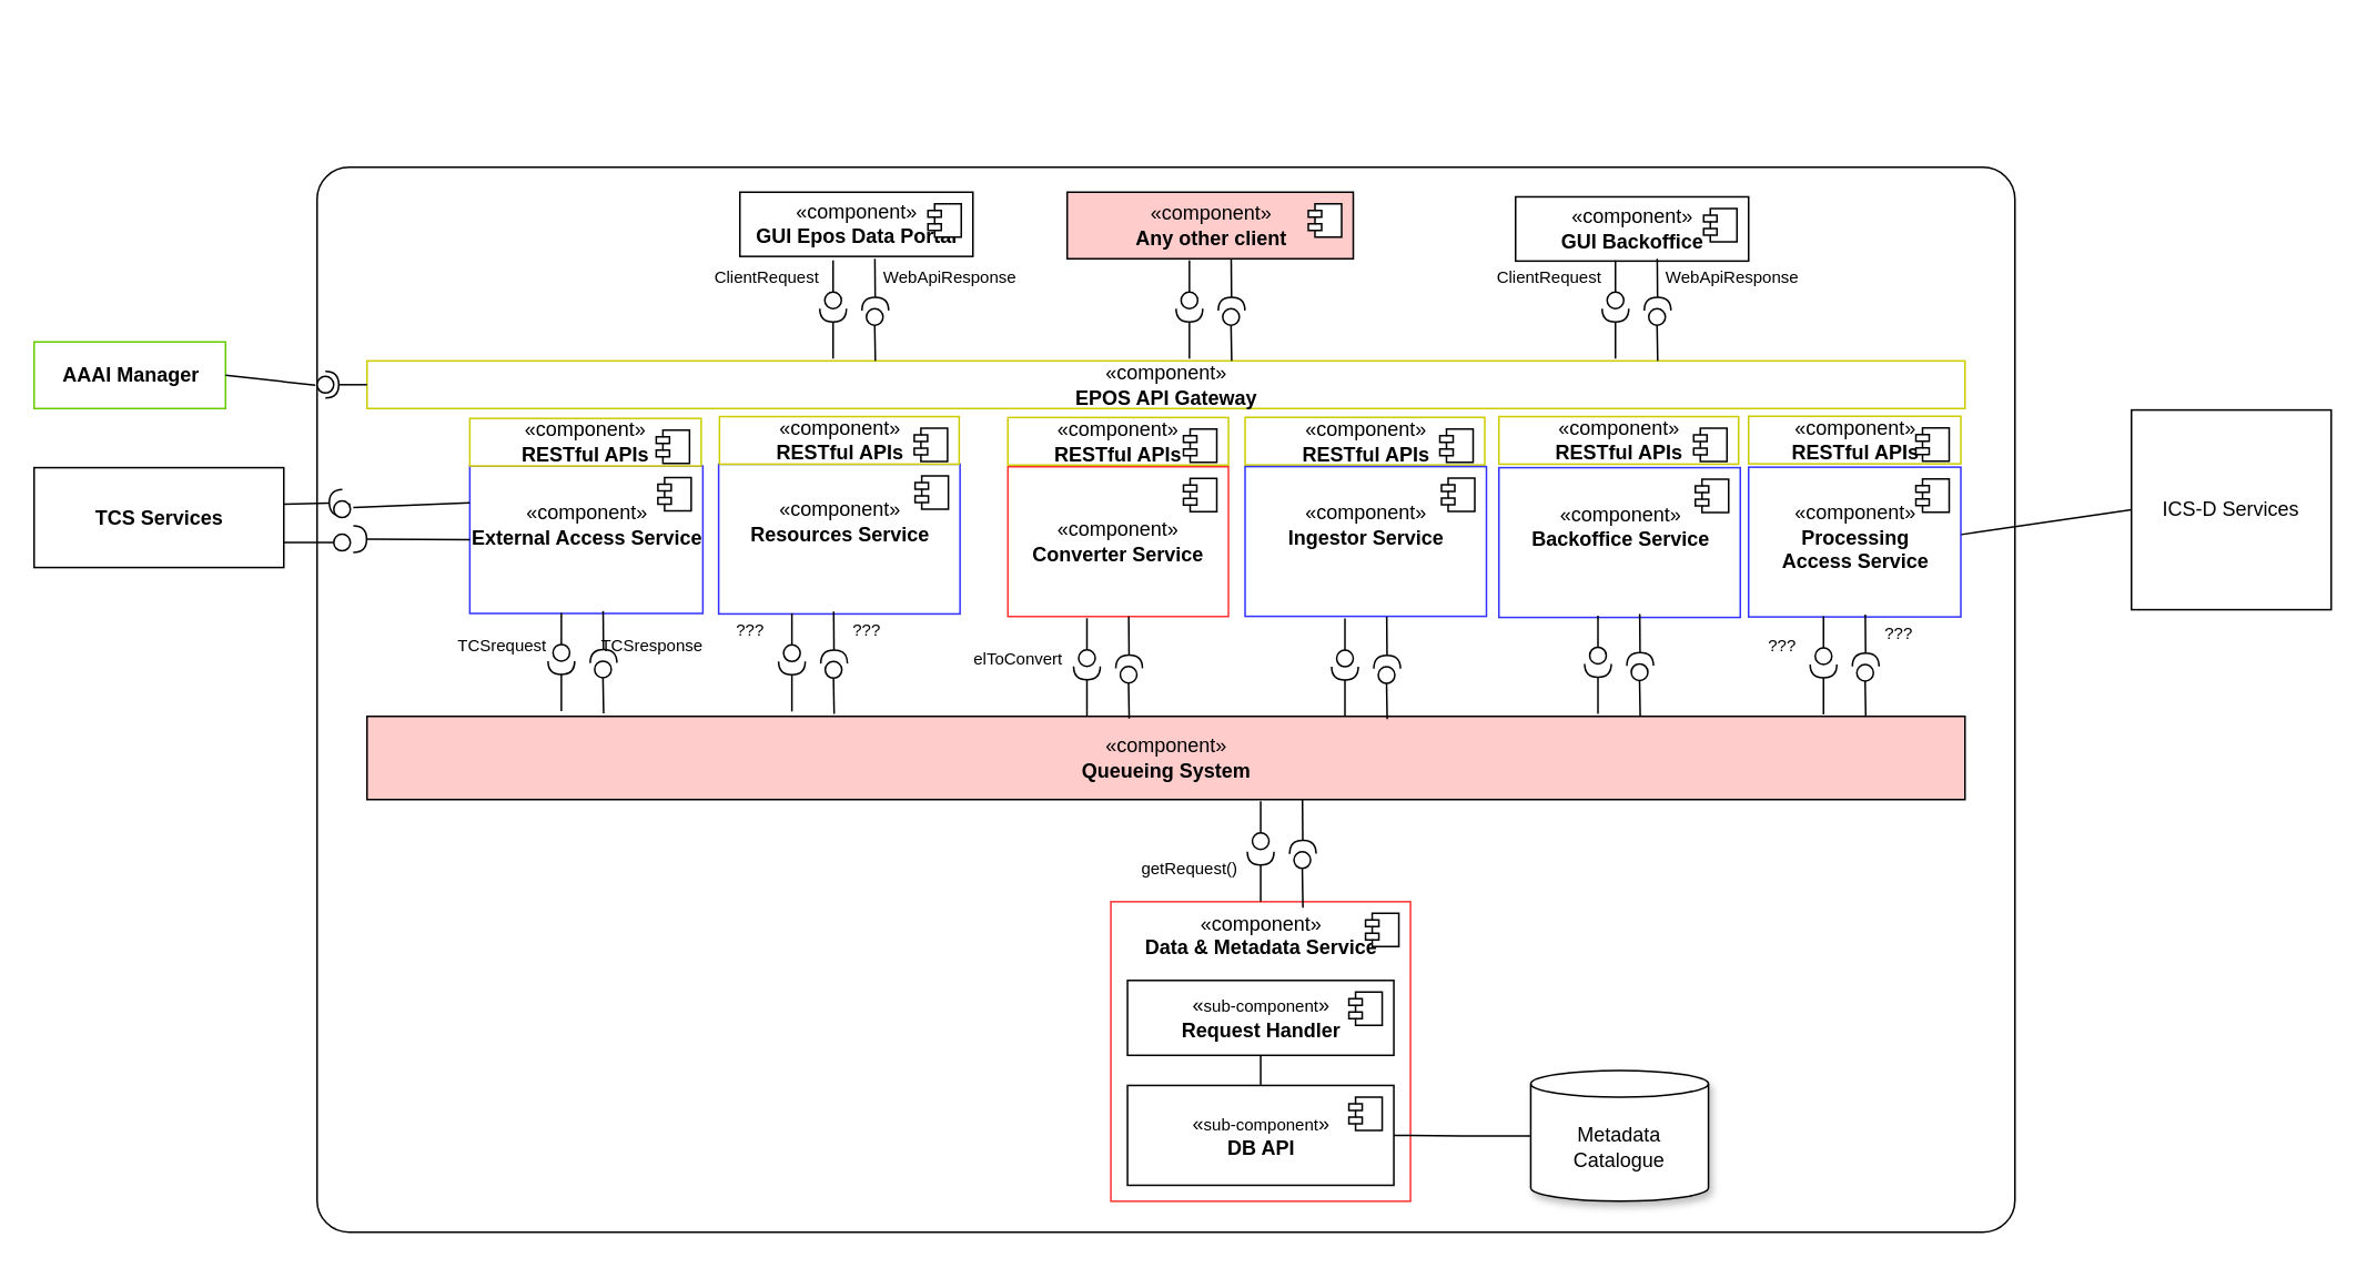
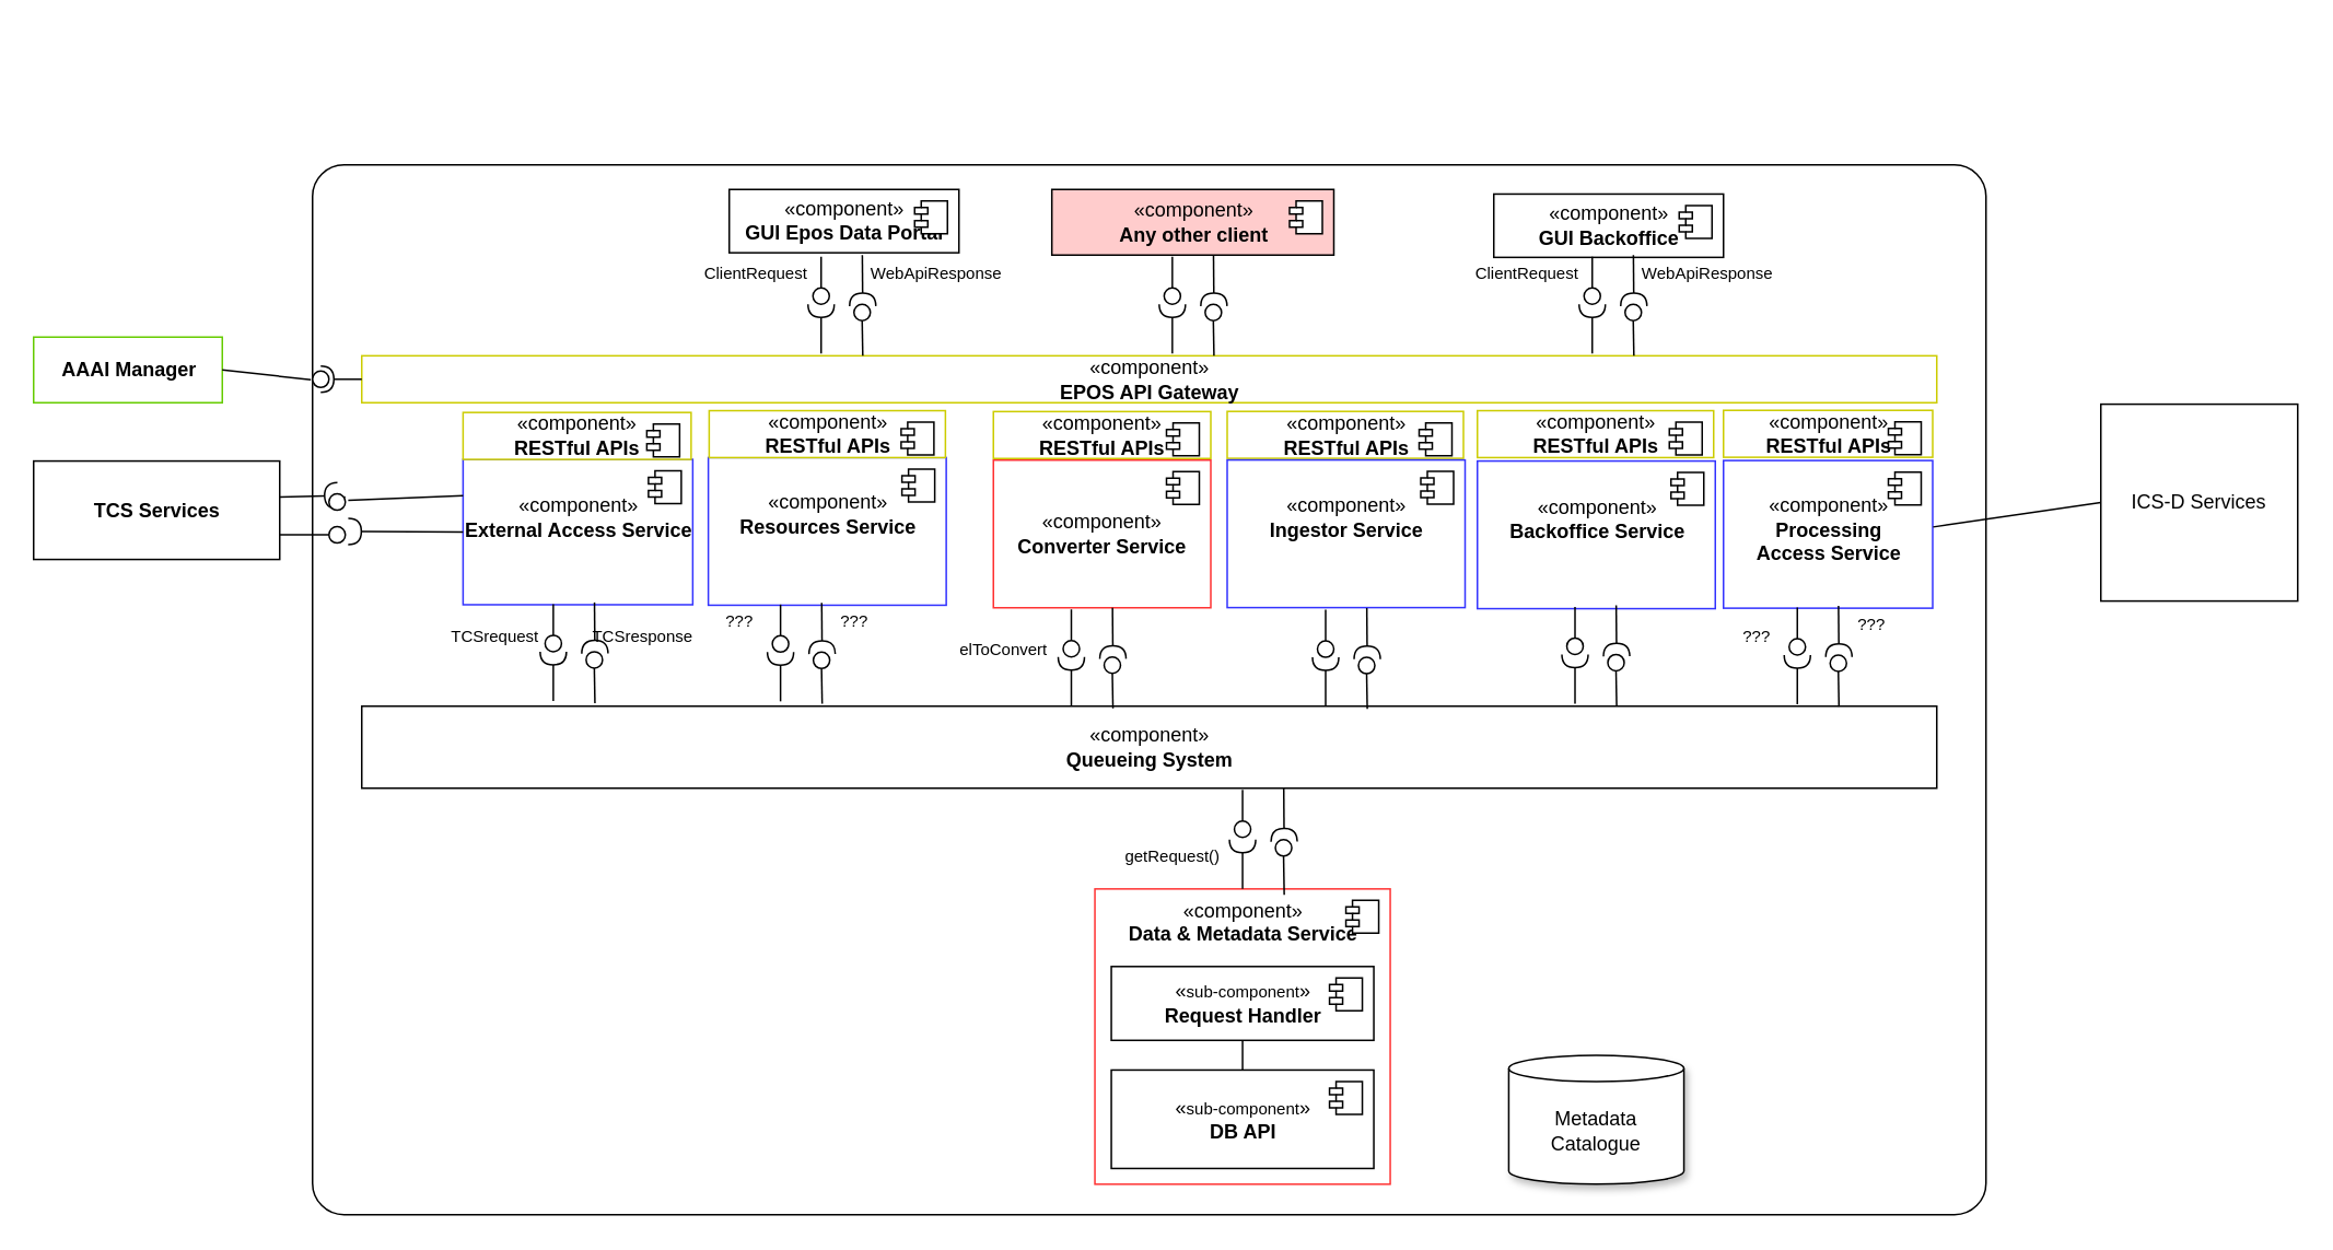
- <mxCell id="4" value="«component»&lt;br&gt;&lt;b&gt;Queueing System&lt;/b&gt;" style="html=1;dropTarget=0;fillColor=#ffcccc;" vertex="1" parent="1"><mxGeometry x="220" y="430" width="960" height="50" as="geometry" /></mxCell>
+ <mxCell id="4" value="«component»&lt;br&gt;&lt;b&gt;Queueing System&lt;/b&gt;" style="html=1;dropTarget=0;" vertex="1" parent="1"><mxGeometry x="220" y="430" width="960" height="50" as="geometry" /></mxCell>
- <mxCell id="50" style="edgeStyle=orthogonalEdgeStyle;rounded=0;orthogonalLoop=1;jettySize=auto;html=1;entryX=1;entryY=0.5;entryDx=0;entryDy=0;endArrow=none;endFill=0;" edge="1" parent="1" source="51" target="68"><mxGeometry relative="1" as="geometry" /></mxCell>
